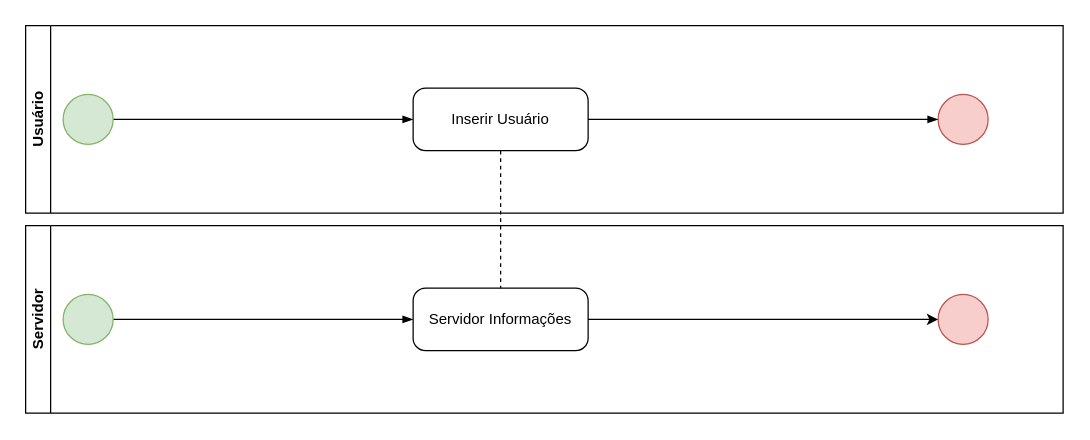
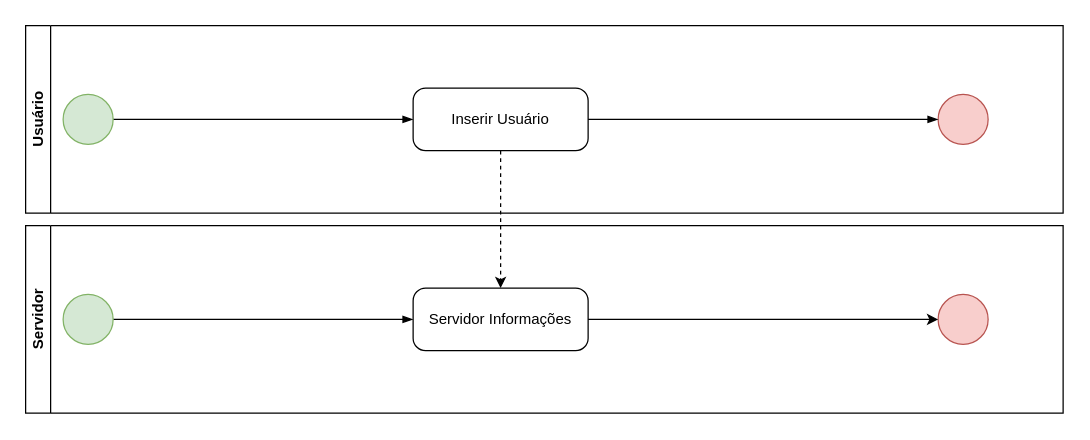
- <mxCell id="14" style="edgeStyle=orthogonalEdgeStyle;rounded=0;orthogonalLoop=1;jettySize=auto;html=1;entryX=0.5;entryY=0;entryDx=0;entryDy=0;entryPerimeter=0;dashed=1;endArrow=none;" parent="1" source="5" target="11" edge="1"><mxGeometry relative="1" as="geometry" /></mxCell>
+ <mxCell id="14" style="edgeStyle=orthogonalEdgeStyle;rounded=0;orthogonalLoop=1;jettySize=auto;html=1;entryX=0.5;entryY=0;entryDx=0;entryDy=0;entryPerimeter=0;dashed=1;" parent="1" source="5" target="11" edge="1"><mxGeometry relative="1" as="geometry" /></mxCell>
